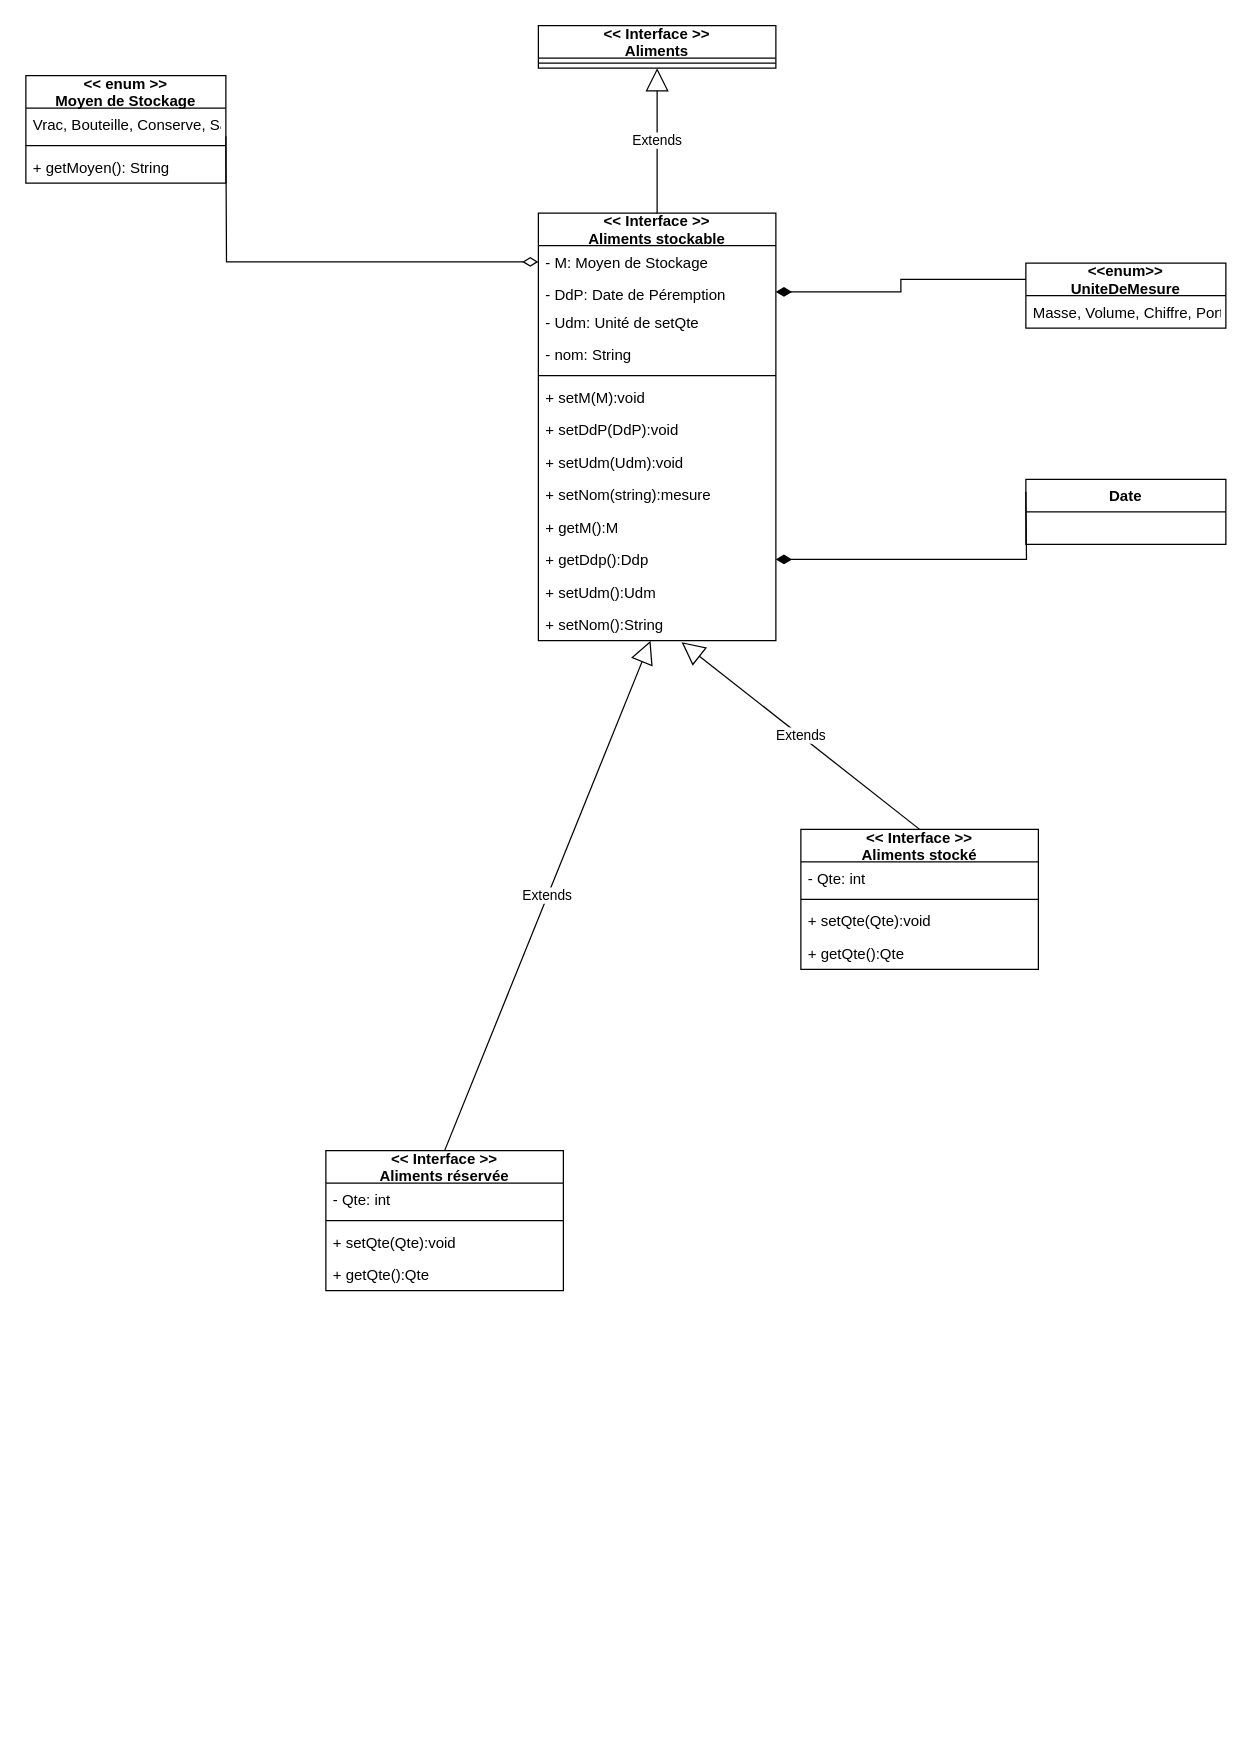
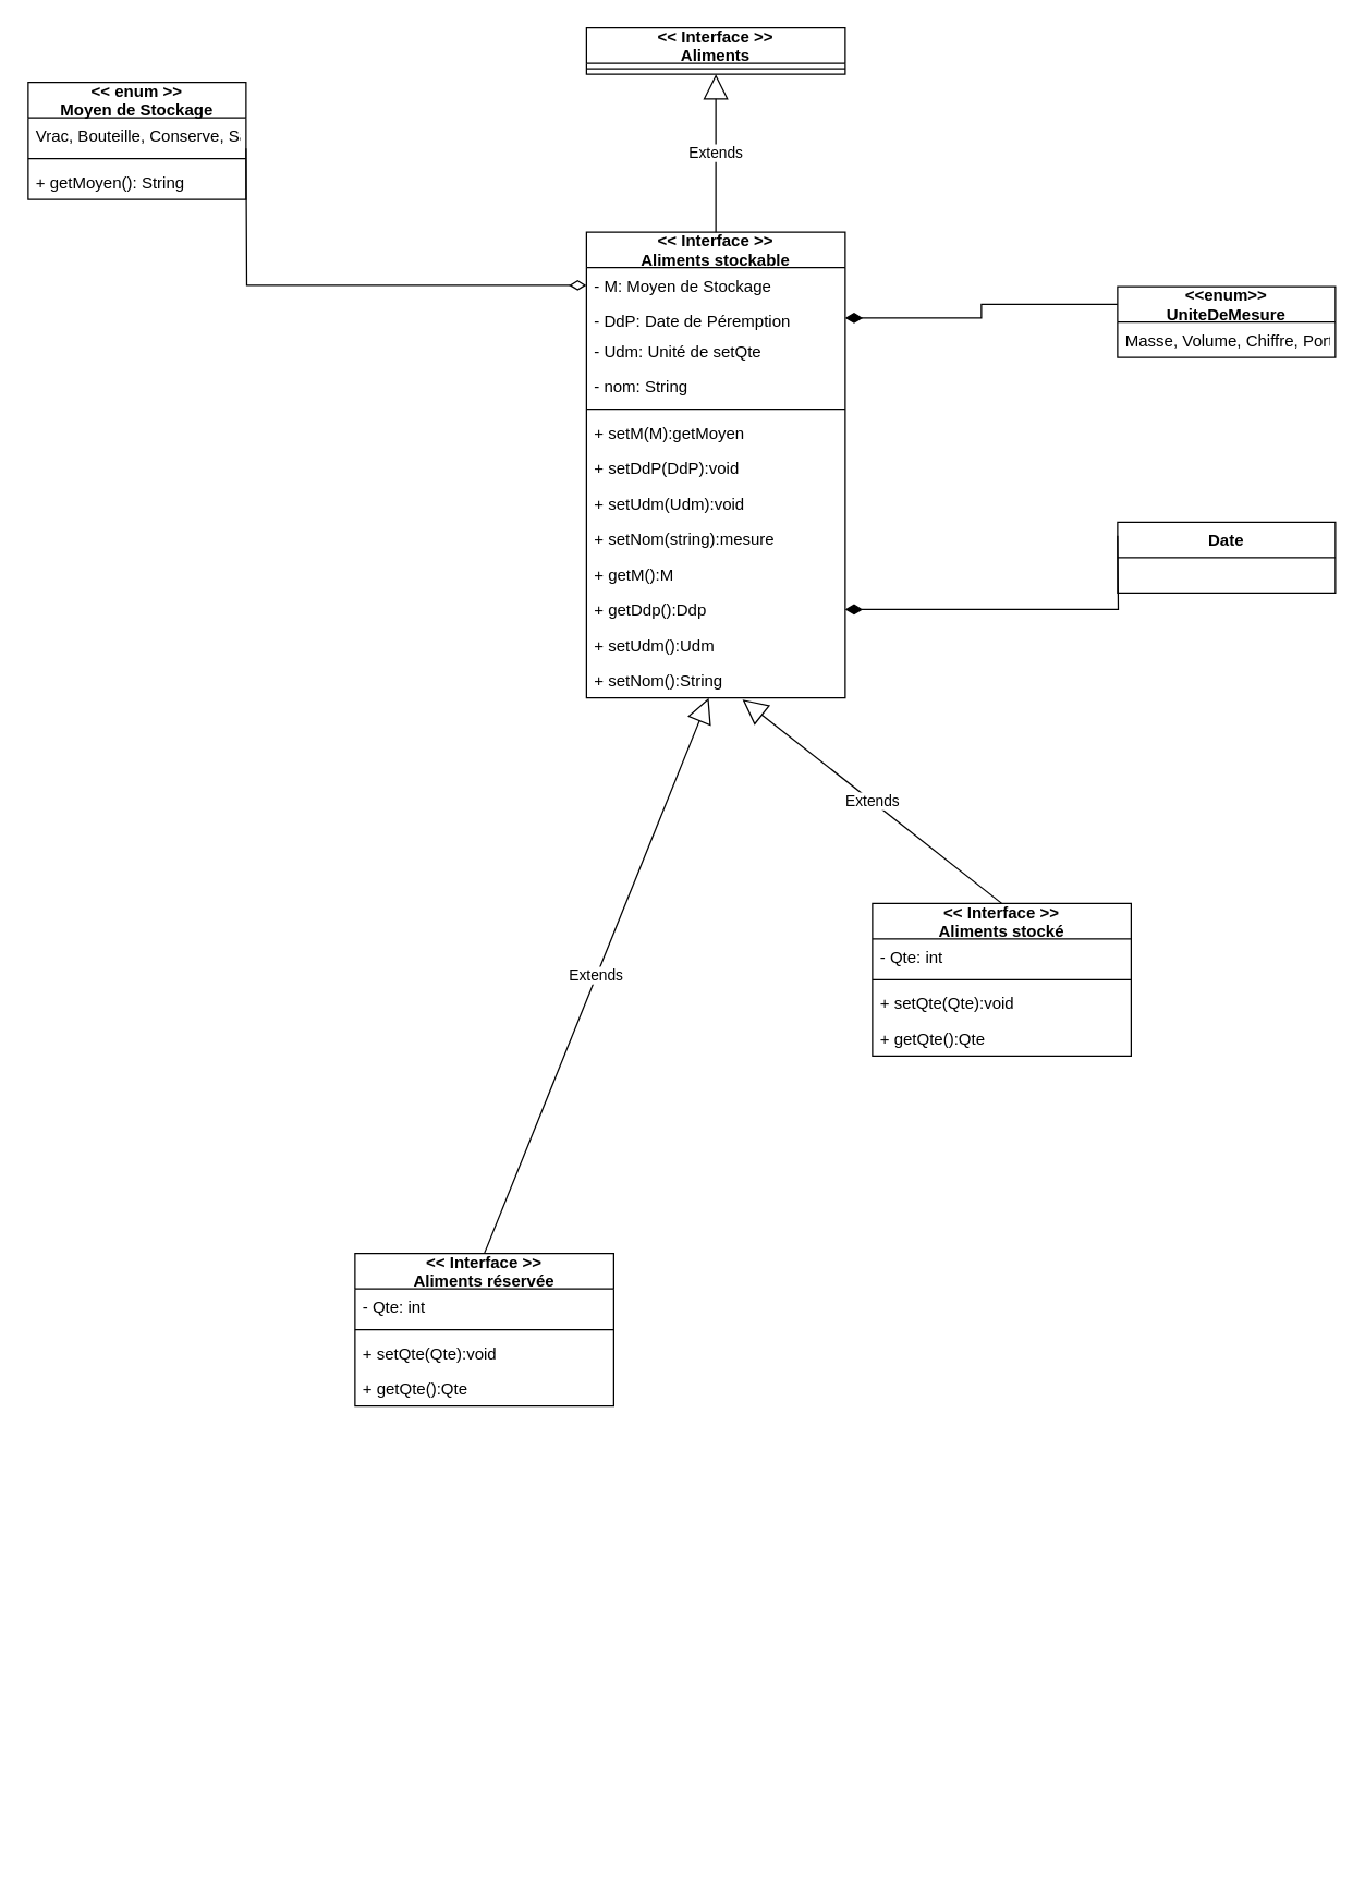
- <mxCell id="19" value="+ setM(M):void" style="text;strokeColor=none;fillColor=none;align=left;verticalAlign=top;spacingLeft=4;spacingRight=4;overflow=hidden;rotatable=0;points=[[0,0.5],[1,0.5]];portConstraint=eastwest;" parent="13" vertex="1"><mxGeometry y="134" width="190" height="26" as="geometry" /></mxCell>
+ <mxCell id="19" value="+ setM(M):getMoyen" style="text;strokeColor=none;fillColor=none;align=left;verticalAlign=top;spacingLeft=4;spacingRight=4;overflow=hidden;rotatable=0;points=[[0,0.5],[1,0.5]];portConstraint=eastwest;" parent="13" vertex="1"><mxGeometry y="134" width="190" height="26" as="geometry" /></mxCell>
